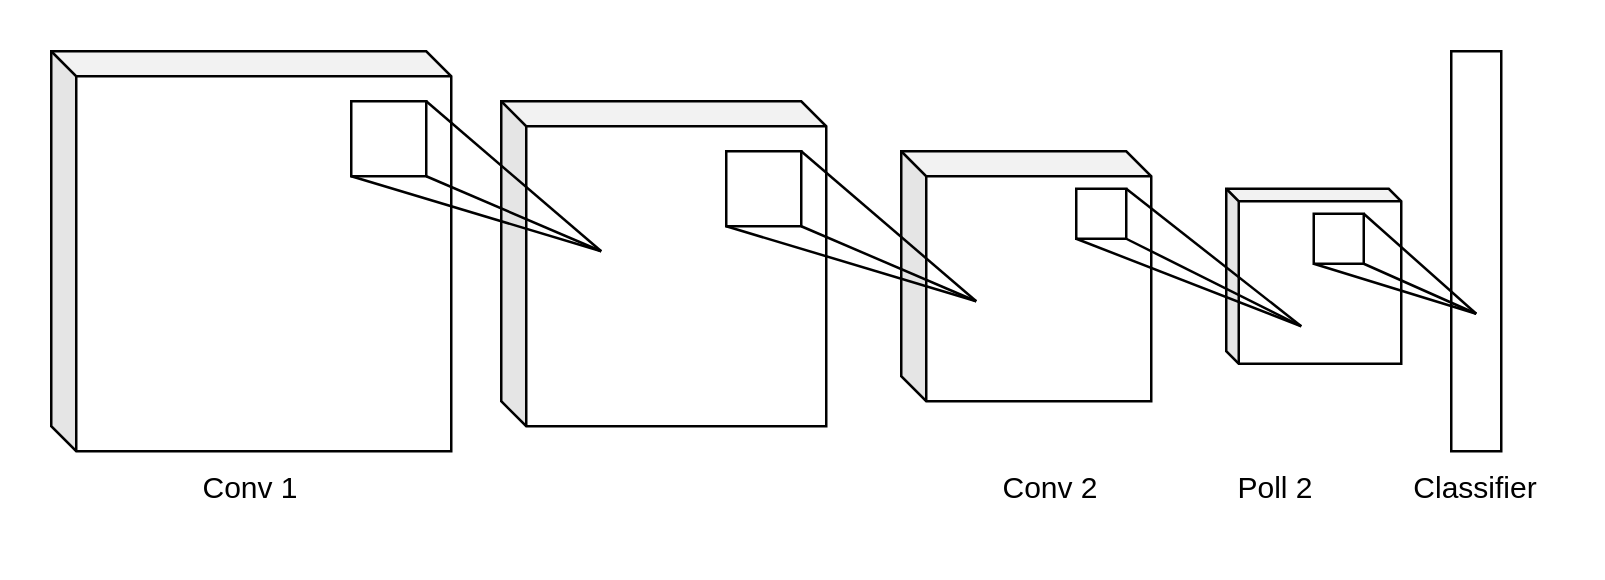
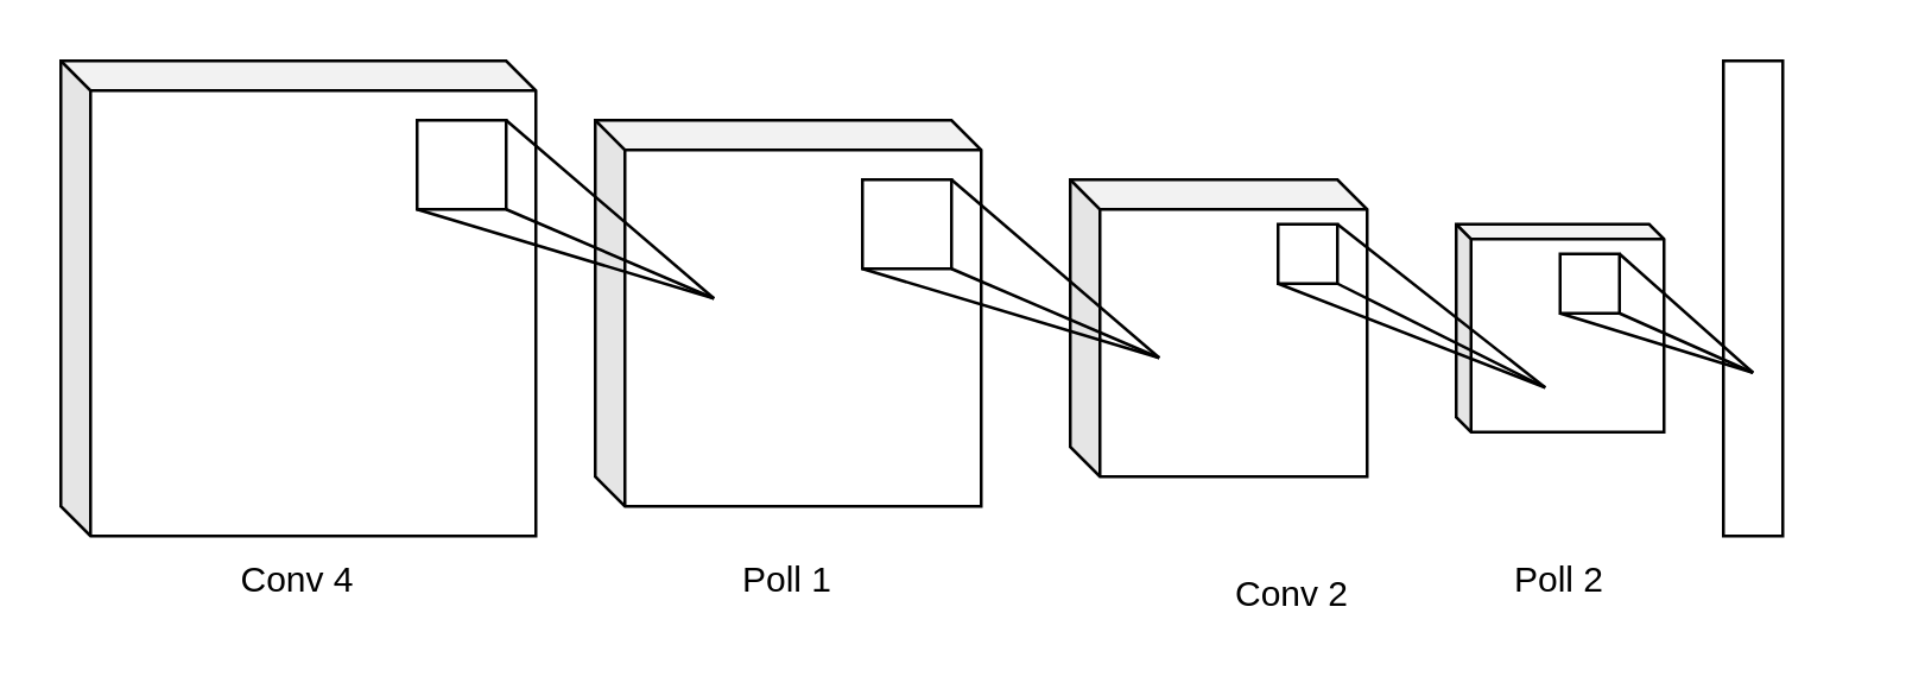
- <mxCell id="23" value="Conv 1" style="text;html=1;align=center;verticalAlign=middle;whiteSpace=wrap;rounded=0;" vertex="1" parent="1"><mxGeometry x="70" y="180" width="60" height="30" as="geometry" /></mxCell>
+ <mxCell id="23" value="Conv 4" style="text;html=1;align=center;verticalAlign=middle;whiteSpace=wrap;rounded=0;" vertex="1" parent="1"><mxGeometry x="70" y="180" width="60" height="30" as="geometry" /></mxCell>
+ <mxCell id="24" value="Poll 1" style="text;html=1;align=center;verticalAlign=middle;whiteSpace=wrap;rounded=0;" vertex="1" parent="1"><mxGeometry x="235" y="180" width="60" height="30" as="geometry" /></mxCell>
- <mxCell id="25" value="Conv 2" style="text;html=1;align=center;verticalAlign=middle;whiteSpace=wrap;rounded=0;" vertex="1" parent="1"><mxGeometry x="390" y="180" width="60" height="30" as="geometry" /></mxCell>
+ <mxCell id="25" value="Conv 2" style="text;html=1;align=center;verticalAlign=middle;whiteSpace=wrap;rounded=0;" vertex="1" parent="1"><mxGeometry x="405" y="185" width="60" height="30" as="geometry" /></mxCell>
- <mxCell id="26" value="Poll 2" style="text;html=1;align=center;verticalAlign=middle;whiteSpace=wrap;rounded=0;" vertex="1" parent="1"><mxGeometry x="480" y="180" width="60" height="30" as="geometry" /></mxCell>
+ <mxCell id="26" value="Poll 2" style="text;html=1;align=center;verticalAlign=middle;whiteSpace=wrap;rounded=0;" vertex="1" parent="1"><mxGeometry x="495" y="180" width="60" height="30" as="geometry" /></mxCell>
- <mxCell id="27" value="Classifier" style="text;html=1;align=center;verticalAlign=middle;whiteSpace=wrap;rounded=0;" vertex="1" parent="1"><mxGeometry x="560" y="180" width="60" height="30" as="geometry" /></mxCell>
